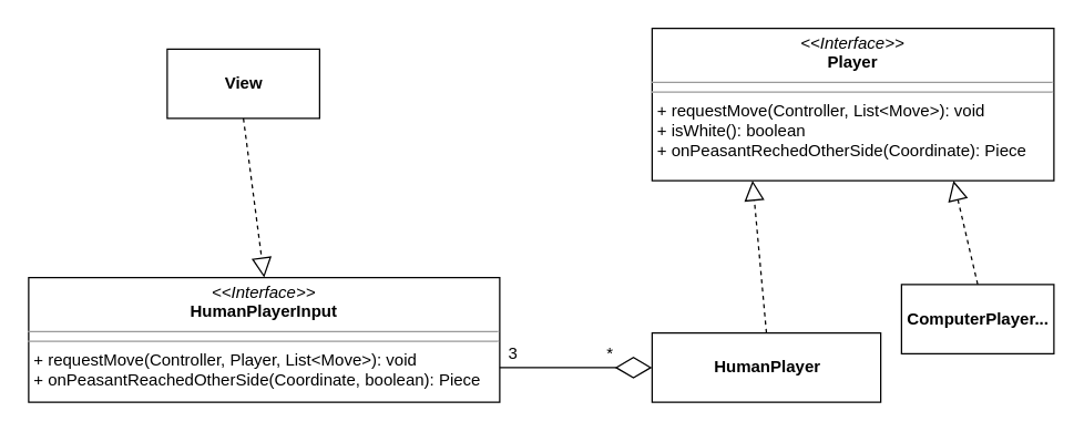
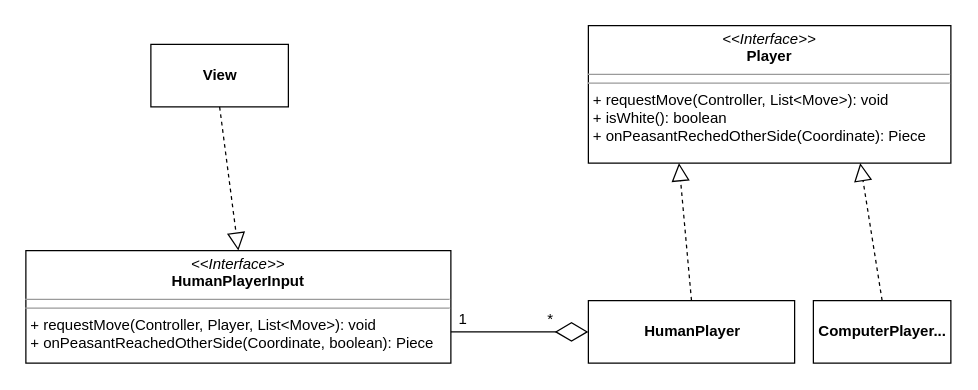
- <mxCell id="6" value="&lt;b&gt;ComputerPlayer...&lt;/b&gt;" style="html=1;" vertex="1" parent="1"><mxGeometry x="650" y="205" width="110" height="50" as="geometry" /></mxCell>
+ <mxCell id="6" value="&lt;b&gt;ComputerPlayer...&lt;/b&gt;" style="html=1;" vertex="1" parent="1"><mxGeometry x="650" y="240" width="110" height="50" as="geometry" /></mxCell>
- <mxCell id="11" value="3" style="text;html=1;strokeColor=none;fillColor=none;align=center;verticalAlign=middle;whiteSpace=wrap;rounded=0;" vertex="1" parent="1"><mxGeometry x="350" y="245" width="40" height="20" as="geometry" /></mxCell>
+ <mxCell id="11" value="1" style="text;html=1;strokeColor=none;fillColor=none;align=center;verticalAlign=middle;whiteSpace=wrap;rounded=0;" vertex="1" parent="1"><mxGeometry x="350" y="245" width="40" height="20" as="geometry" /></mxCell>
